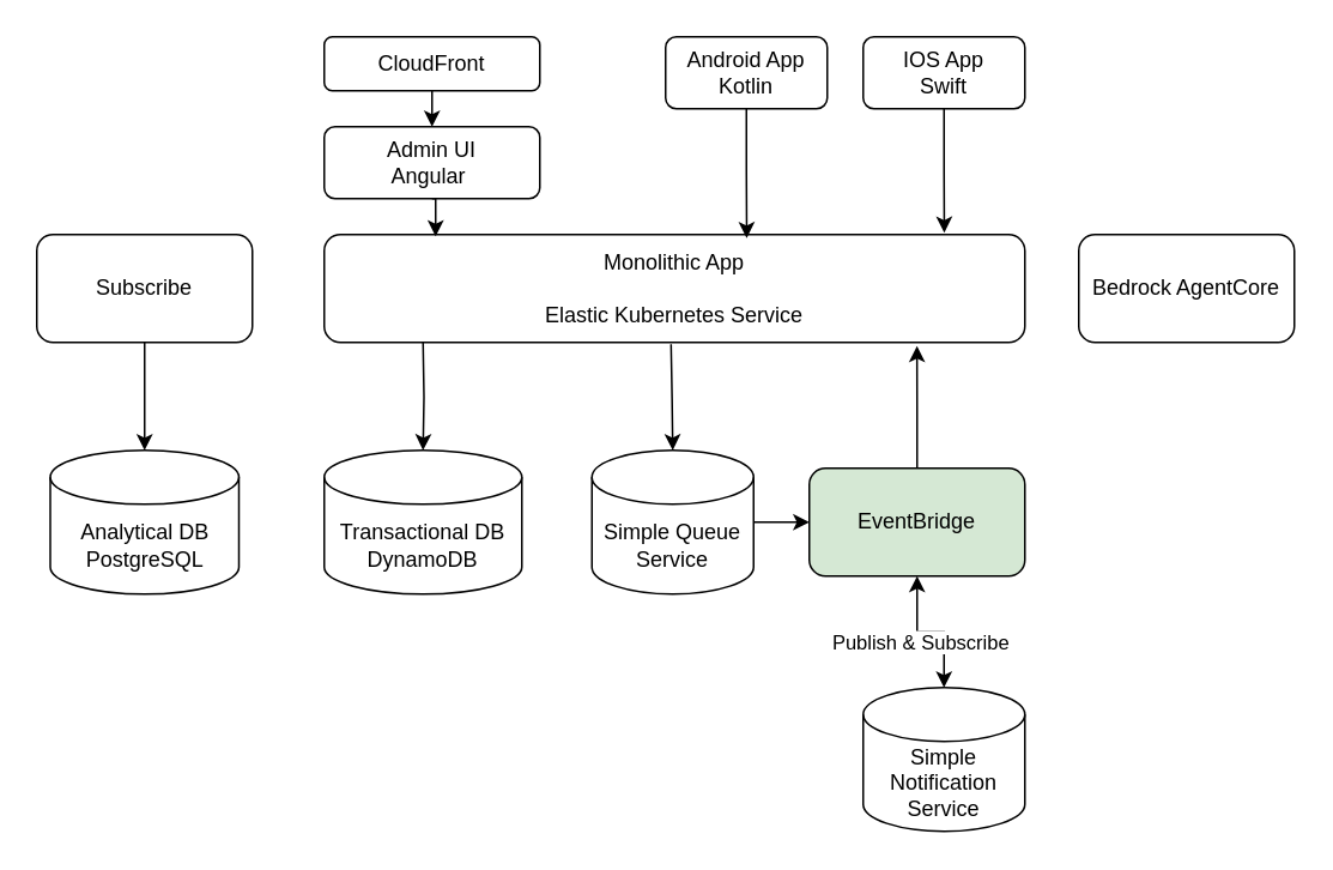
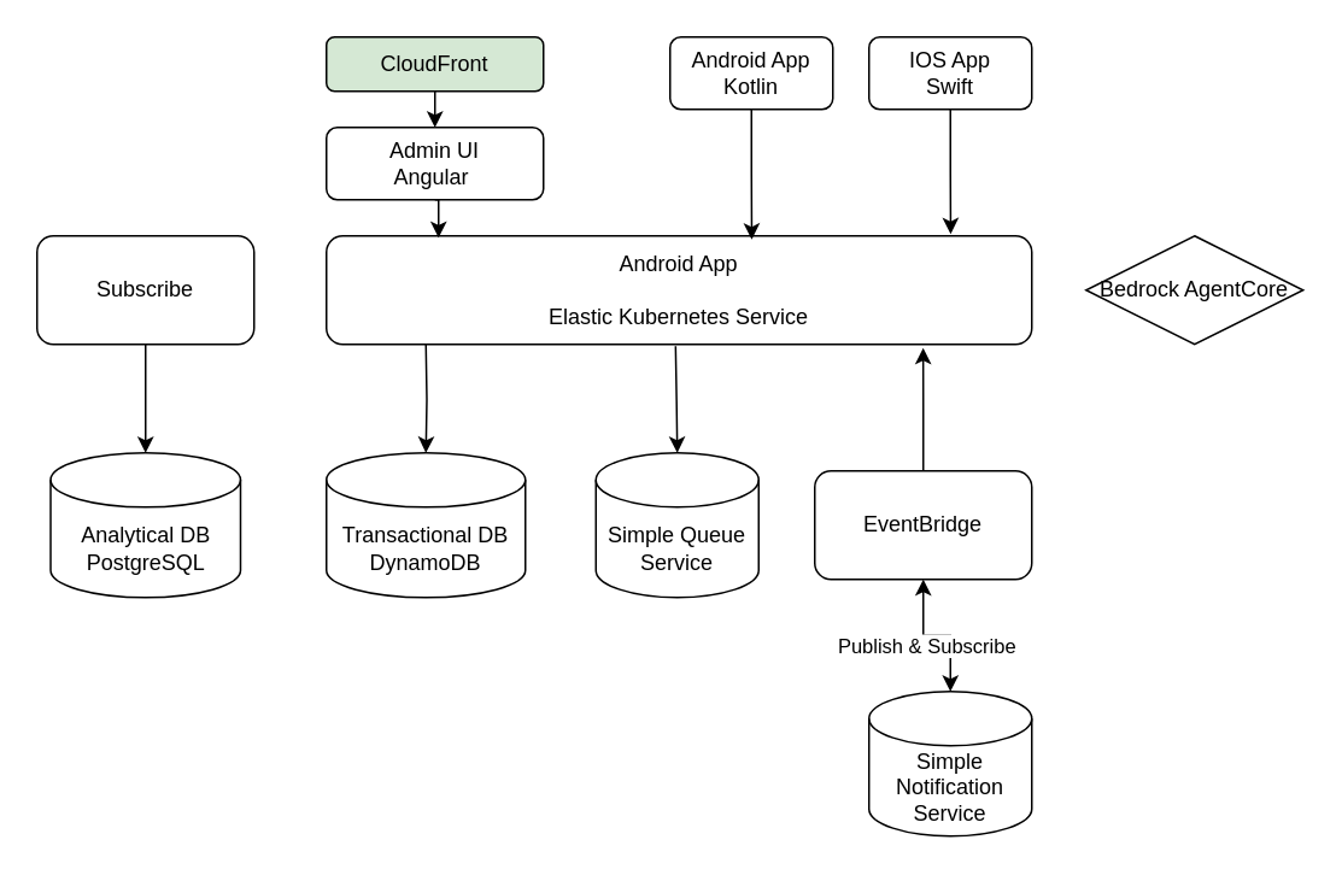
- <mxCell id="15" value="CloudFront" style="rounded=1;whiteSpace=wrap;html=1;" vertex="1" parent="1"><mxGeometry x="180" y="20" width="120" height="30" as="geometry" /></mxCell>
+ <mxCell id="15" value="CloudFront" style="rounded=1;whiteSpace=wrap;html=1;fillColor=#d5e8d4;" vertex="1" parent="1"><mxGeometry x="180" y="20" width="120" height="30" as="geometry" /></mxCell>
- <mxCell id="3" value="Monolithic App&lt;br&gt;&lt;br&gt;Elastic Kubernetes Service" style="rounded=1;whiteSpace=wrap;html=1;" vertex="1" parent="1"><mxGeometry x="180" y="130" width="390" height="60" as="geometry" /></mxCell>
+ <mxCell id="3" value="Android App&lt;br&gt;&lt;br&gt;Elastic Kubernetes Service" style="rounded=1;whiteSpace=wrap;html=1;" vertex="1" parent="1"><mxGeometry x="180" y="130" width="390" height="60" as="geometry" /></mxCell>
- <mxCell id="2" value="Bedrock AgentCore" style="rounded=1;whiteSpace=wrap;html=1;" vertex="1" parent="1"><mxGeometry x="600" y="130" width="120" height="60" as="geometry" /></mxCell>
+ <mxCell id="2" value="Bedrock AgentCore" style="rhombus;whiteSpace=wrap;html=1;" vertex="1" parent="1"><mxGeometry x="600" y="130" width="120" height="60" as="geometry" /></mxCell>
- <mxCell id="5" style="edgeStyle=orthogonalEdgeStyle;rounded=0;orthogonalLoop=1;jettySize=auto;html=1;exitX=1;exitY=0.5;exitDx=0;exitDy=0;exitPerimeter=0;entryX=0;entryY=0.5;entryDx=0;entryDy=0;" edge="1" parent="1" source="6" target="8"><mxGeometry relative="1" as="geometry" /></mxCell>
- <mxCell id="8" value="EventBridge" style="rounded=1;whiteSpace=wrap;html=1;fillColor=#d5e8d4;" vertex="1" parent="1"><mxGeometry x="450" y="260" width="120" height="60" as="geometry" /></mxCell>
+ <mxCell id="8" value="EventBridge" style="rounded=1;whiteSpace=wrap;html=1;" vertex="1" parent="1"><mxGeometry x="450" y="260" width="120" height="60" as="geometry" /></mxCell>
